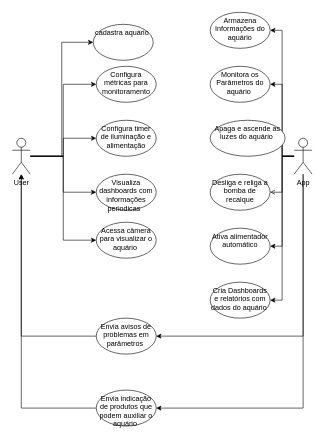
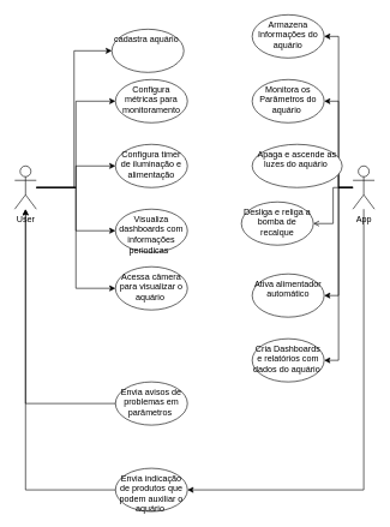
- <mxCell id="28" value="Desliga e religa a bomba de recalque" style="ellipse;whiteSpace=wrap;html=1;verticalAlign=top;" vertex="1" parent="1"><mxGeometry x="350" y="290" width="100" height="60" as="geometry" /></mxCell>
+ <mxCell id="28" value="Desliga e religa a bomba de recalque" style="ellipse;whiteSpace=wrap;html=1;verticalAlign=top;" vertex="1" parent="1"><mxGeometry x="335" y="280" width="100" height="60" as="geometry" /></mxCell>
- <mxCell id="16" style="edgeStyle=orthogonalEdgeStyle;rounded=0;orthogonalLoop=1;jettySize=auto;html=1;entryX=1;entryY=0.5;entryDx=0;entryDy=0;" edge="1" parent="1" source="24" target="13"><mxGeometry relative="1" as="geometry"><mxPoint x="260" y="500" as="targetPoint" /><Array as="points"><mxPoint x="505" y="560" /></Array></mxGeometry></mxCell>
